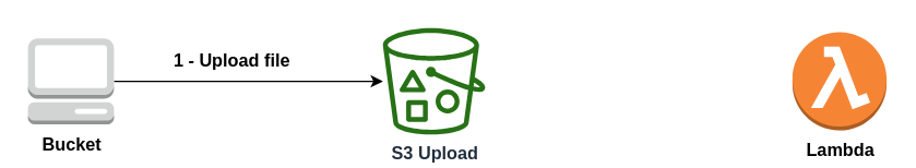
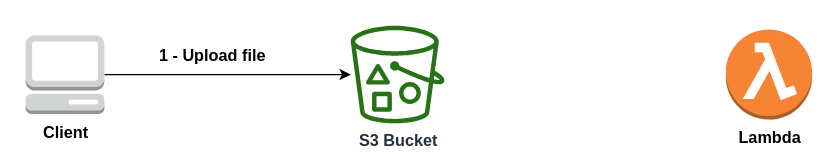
- <mxCell id="4" value="&lt;font style=&quot;font-size: 13px&quot;&gt;&lt;b&gt;Bucket&lt;/b&gt;&lt;/font&gt;" style="outlineConnect=0;dashed=0;verticalLabelPosition=bottom;verticalAlign=top;align=center;html=1;shape=mxgraph.aws3.management_console;fillColor=#D2D3D3;gradientColor=none;" parent="1" vertex="1"><mxGeometry x="20" y="27.57" width="63" height="63" as="geometry" /></mxCell>
+ <mxCell id="4" value="&lt;font style=&quot;font-size: 13px&quot;&gt;&lt;b&gt;Client&lt;/b&gt;&lt;/font&gt;" style="outlineConnect=0;dashed=0;verticalLabelPosition=bottom;verticalAlign=top;align=center;html=1;shape=mxgraph.aws3.management_console;fillColor=#D2D3D3;gradientColor=none;" parent="1" vertex="1"><mxGeometry x="20" y="27.57" width="63" height="63" as="geometry" /></mxCell>
- <mxCell id="5" value="&lt;font style=&quot;font-size: 13px&quot;&gt;&lt;b&gt;S3 Upload&lt;/b&gt;&lt;/font&gt;" style="outlineConnect=0;fontColor=#232F3E;gradientColor=none;fillColor=#277116;strokeColor=none;dashed=0;verticalLabelPosition=bottom;verticalAlign=top;align=center;html=1;fontSize=12;fontStyle=0;aspect=fixed;pointerEvents=1;shape=mxgraph.aws4.bucket_with_objects;" parent="1" vertex="1"><mxGeometry x="280" y="20.07" width="75" height="78" as="geometry" /></mxCell>
+ <mxCell id="5" value="&lt;font style=&quot;font-size: 13px&quot;&gt;&lt;b&gt;S3 Bucket&lt;/b&gt;&lt;/font&gt;" style="outlineConnect=0;fontColor=#232F3E;gradientColor=none;fillColor=#277116;strokeColor=none;dashed=0;verticalLabelPosition=bottom;verticalAlign=top;align=center;html=1;fontSize=12;fontStyle=0;aspect=fixed;pointerEvents=1;shape=mxgraph.aws4.bucket_with_objects;" parent="1" vertex="1"><mxGeometry x="280" y="20.07" width="75" height="78" as="geometry" /></mxCell>
